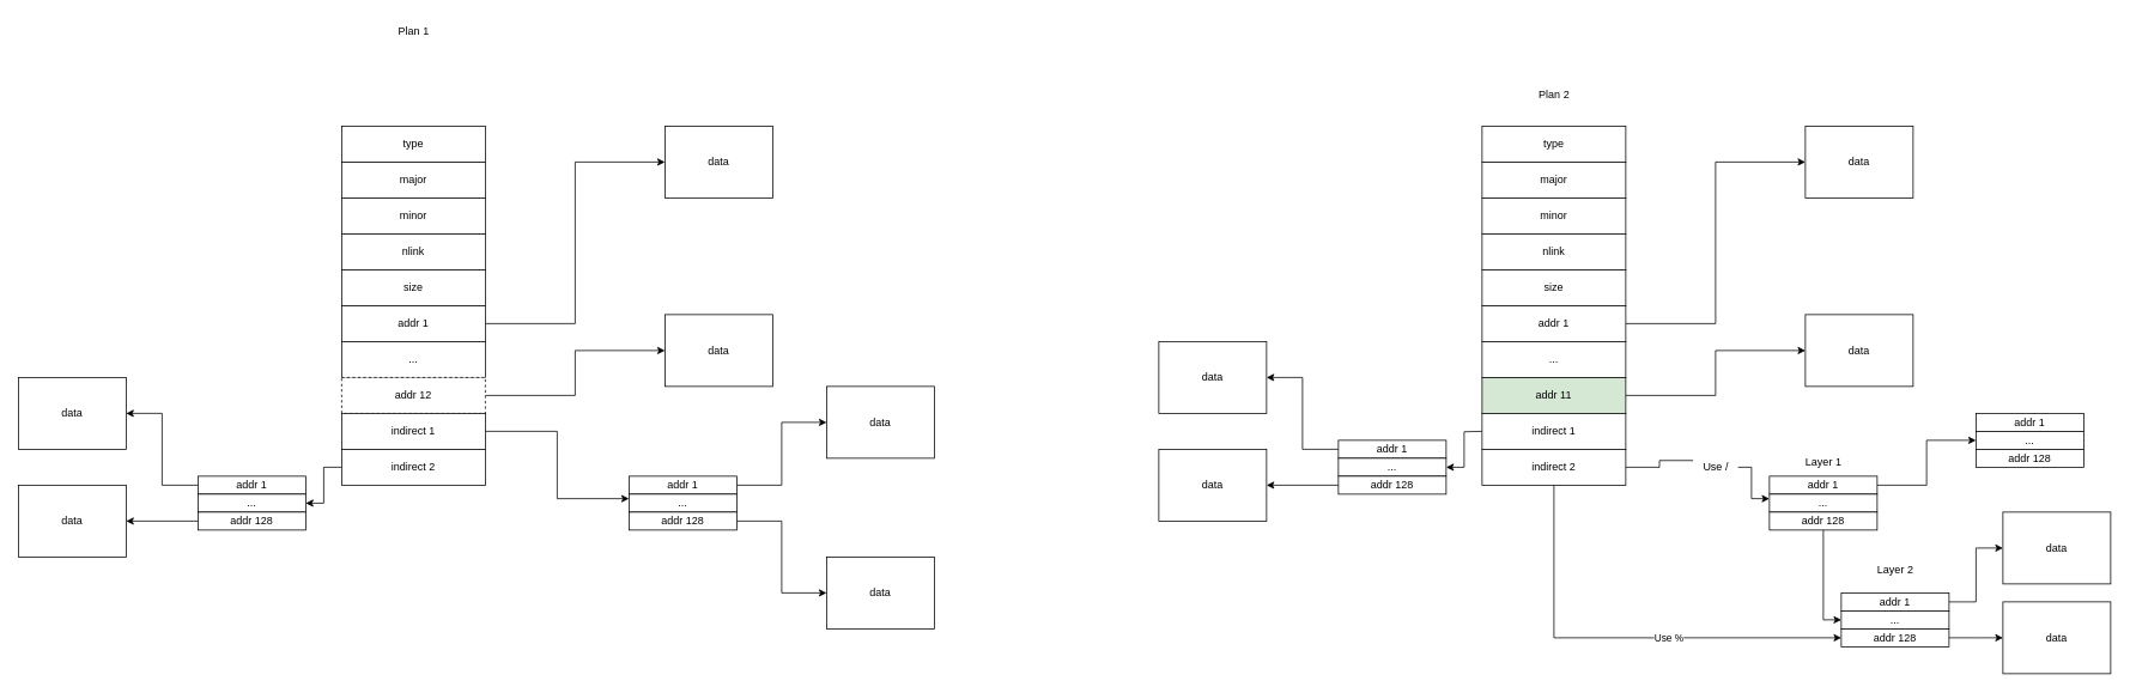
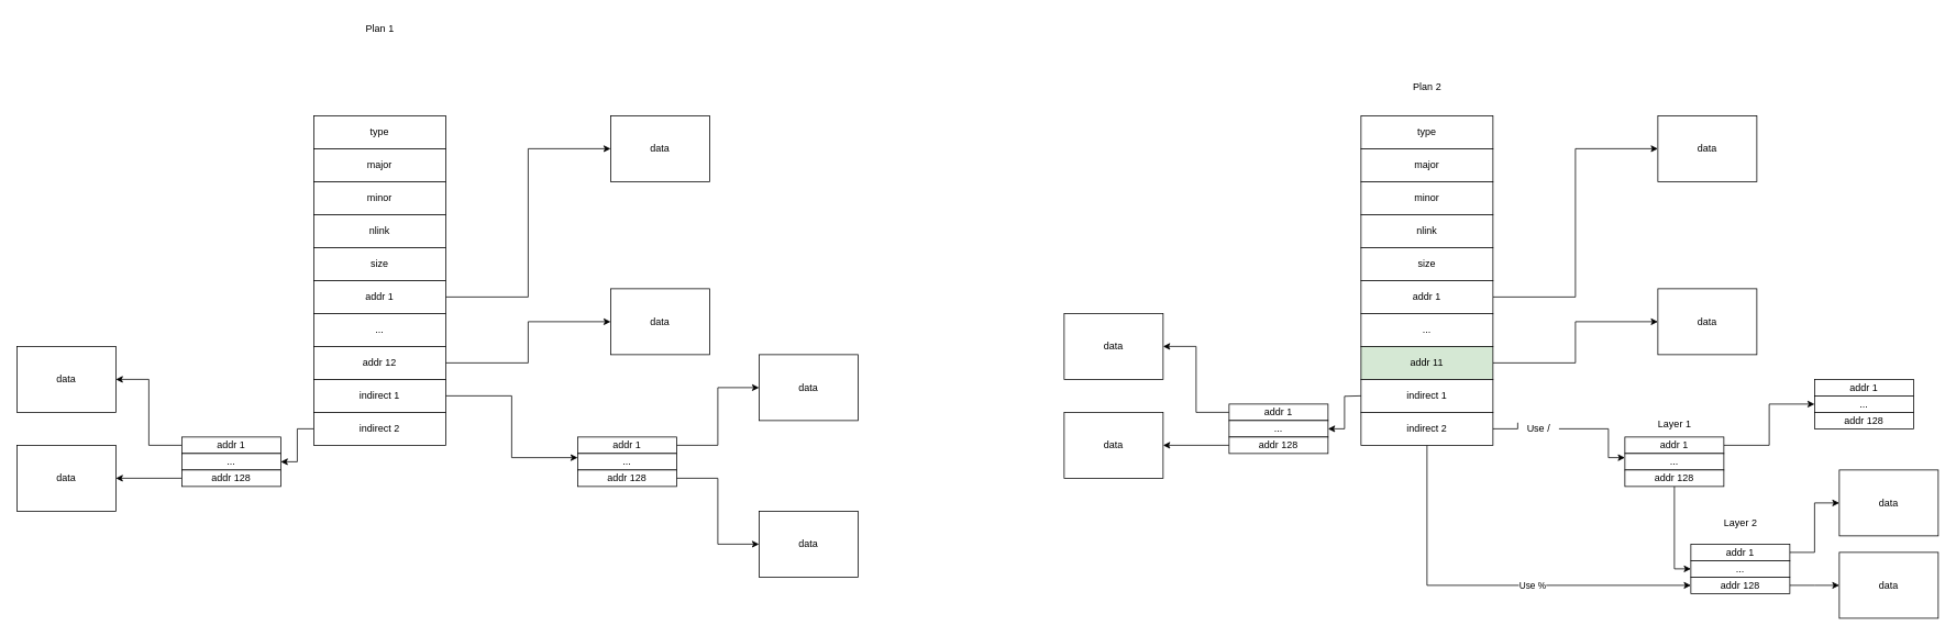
- <mxCell id="11" value="addr 12" style="rounded=0;whiteSpace=wrap;html=1;dashed=1;" parent="1" vertex="1"><mxGeometry x="380" y="420" width="160" height="40" as="geometry" /></mxCell>
+ <mxCell id="11" value="addr 12" style="rounded=0;whiteSpace=wrap;html=1;" parent="1" vertex="1"><mxGeometry x="380" y="420" width="160" height="40" as="geometry" /></mxCell>
- <mxCell id="76" value="Use /" style="text;html=1;align=center;verticalAlign=middle;resizable=0;points=[];autosize=1;strokeColor=none;fillColor=none;" parent="1" vertex="1"><mxGeometry x="1885" y="505" width="50" height="30" as="geometry" /></mxCell>
+ <mxCell id="76" value="Use /" style="text;html=1;align=center;verticalAlign=middle;resizable=0;points=[];autosize=1;strokeColor=none;fillColor=none;" parent="1" vertex="1"><mxGeometry x="1840" y="505" width="50" height="30" as="geometry" /></mxCell>
